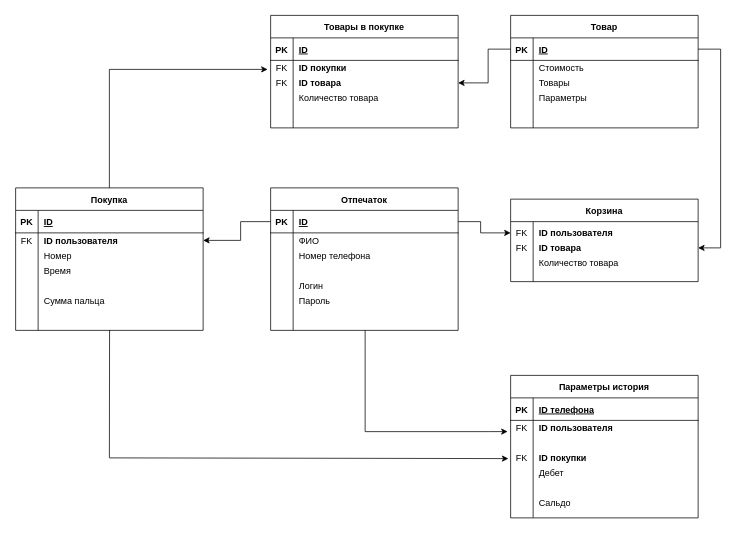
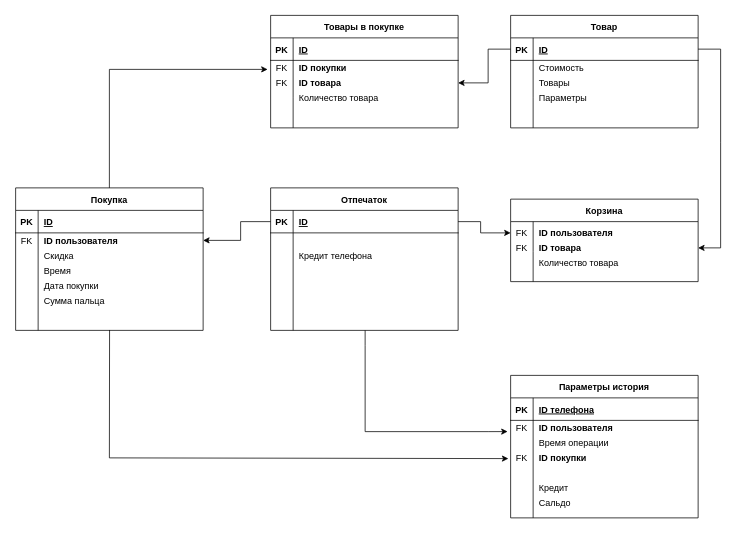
- <mxCell id="37" value="ФИО" style="shape=partialRectangle;overflow=hidden;connectable=0;fillColor=none;top=0;left=0;bottom=0;right=0;align=left;spacingLeft=6;" parent="1" vertex="1"><mxGeometry x="390" y="310" width="220" height="20" as="geometry"><mxRectangle width="220" height="30" as="alternateBounds" /></mxGeometry></mxCell>
- <mxCell id="45" value="Номер" style="shape=partialRectangle;overflow=hidden;connectable=0;fillColor=none;top=0;left=0;bottom=0;right=0;align=left;spacingLeft=6;" parent="1" vertex="1"><mxGeometry x="50" y="330" width="220" height="20" as="geometry"><mxRectangle width="220" height="30" as="alternateBounds" /></mxGeometry></mxCell>
+ <mxCell id="45" value="Скидка" style="shape=partialRectangle;overflow=hidden;connectable=0;fillColor=none;top=0;left=0;bottom=0;right=0;align=left;spacingLeft=6;" parent="1" vertex="1"><mxGeometry x="50" y="330" width="220" height="20" as="geometry"><mxRectangle width="220" height="30" as="alternateBounds" /></mxGeometry></mxCell>
- <mxCell id="34" value="Номер телефона" style="shape=partialRectangle;overflow=hidden;connectable=0;fillColor=none;top=0;left=0;bottom=0;right=0;align=left;spacingLeft=6;" parent="1" vertex="1"><mxGeometry x="390" y="330" width="220" height="20" as="geometry"><mxRectangle width="220" height="30" as="alternateBounds" /></mxGeometry></mxCell>
+ <mxCell id="34" value="Кредит телефона" style="shape=partialRectangle;overflow=hidden;connectable=0;fillColor=none;top=0;left=0;bottom=0;right=0;align=left;spacingLeft=6;" parent="1" vertex="1"><mxGeometry x="390" y="330" width="220" height="20" as="geometry"><mxRectangle width="220" height="30" as="alternateBounds" /></mxGeometry></mxCell>
+ <mxCell id="47" value="Дата покупки" style="shape=partialRectangle;overflow=hidden;connectable=0;fillColor=none;top=0;left=0;bottom=0;right=0;align=left;spacingLeft=6;" parent="1" vertex="1"><mxGeometry x="50" y="370" width="220" height="20" as="geometry"><mxRectangle width="220" height="30" as="alternateBounds" /></mxGeometry></mxCell>
- <mxCell id="35" value="Логин" style="shape=partialRectangle;overflow=hidden;connectable=0;fillColor=none;top=0;left=0;bottom=0;right=0;align=left;spacingLeft=6;" parent="1" vertex="1"><mxGeometry x="390" y="370" width="220" height="20" as="geometry"><mxRectangle width="220" height="30" as="alternateBounds" /></mxGeometry></mxCell>
- <mxCell id="36" value="Пароль" style="shape=partialRectangle;overflow=hidden;connectable=0;fillColor=none;top=0;left=0;bottom=0;right=0;align=left;spacingLeft=6;" parent="1" vertex="1"><mxGeometry x="390" y="390" width="220" height="20" as="geometry"><mxRectangle width="220" height="30" as="alternateBounds" /></mxGeometry></mxCell>
+ <mxCell id="22" value="Время операции" style="shape=partialRectangle;overflow=hidden;connectable=0;fillColor=none;top=0;left=0;bottom=0;right=0;align=left;spacingLeft=6;" parent="1" vertex="1"><mxGeometry x="710" y="580" width="220" height="20" as="geometry"><mxRectangle width="220" height="30" as="alternateBounds" /></mxGeometry></mxCell>
- <mxCell id="25" value="Дебет" style="shape=partialRectangle;overflow=hidden;connectable=0;fillColor=none;top=0;left=0;bottom=0;right=0;align=left;spacingLeft=6;" parent="1" vertex="1"><mxGeometry x="710" y="620" width="220" height="20" as="geometry"><mxRectangle width="220" height="30" as="alternateBounds" /></mxGeometry></mxCell>
+ <mxCell id="24" value="Кредит" style="shape=partialRectangle;overflow=hidden;connectable=0;fillColor=none;top=0;left=0;bottom=0;right=0;align=left;spacingLeft=6;" parent="1" vertex="1"><mxGeometry x="710" y="640" width="220" height="20" as="geometry"><mxRectangle width="220" height="30" as="alternateBounds" /></mxGeometry></mxCell>
